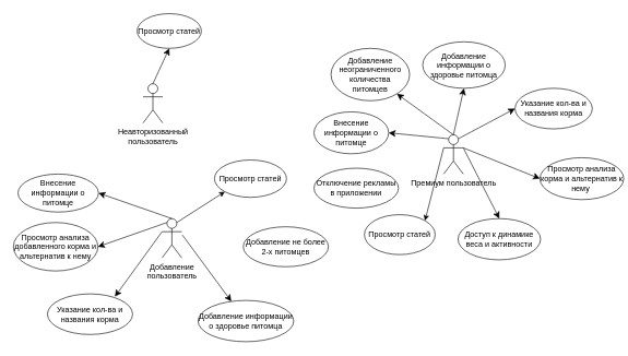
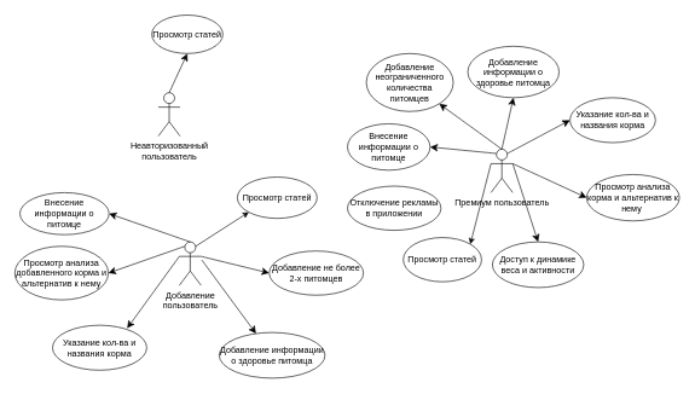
- <mxCell id="21" value="Просмотр анализа корма и альтернатив к нему&amp;nbsp;" style="ellipse;whiteSpace=wrap;html=1;" parent="1" vertex="1"><mxGeometry x="824" y="240" width="128" height="64" as="geometry" /></mxCell>
+ <mxCell id="21" value="Просмотр анализа корма и альтернатив к нему&amp;nbsp;" style="ellipse;whiteSpace=wrap;html=1;" parent="1" vertex="1"><mxGeometry x="809" y="240" width="128" height="64" as="geometry" /></mxCell>
+ <mxCell id="14" value="" style="endArrow=classic;html=1;rounded=0;fontSize=12;startSize=8;endSize=8;curved=1;exitX=1;exitY=0.333;exitDx=0;exitDy=0;exitPerimeter=0;entryX=0;entryY=0.5;entryDx=0;entryDy=0;" parent="1" source="3" target="7" edge="1"><mxGeometry width="50" height="50" relative="1" as="geometry"><mxPoint x="342" y="272" as="sourcePoint" /><mxPoint x="392" y="222" as="targetPoint" /></mxGeometry></mxCell>
- <mxCell id="19" value="Доступ к динамике веса и активности" style="ellipse;whiteSpace=wrap;html=1;" parent="1" vertex="1"><mxGeometry x="699" y="333" width="126" height="63" as="geometry" /></mxCell>
+ <mxCell id="19" value="Доступ к динамике веса и активности" style="ellipse;whiteSpace=wrap;html=1;" parent="1" vertex="1"><mxGeometry x="679" y="333" width="126" height="63" as="geometry" /></mxCell>
